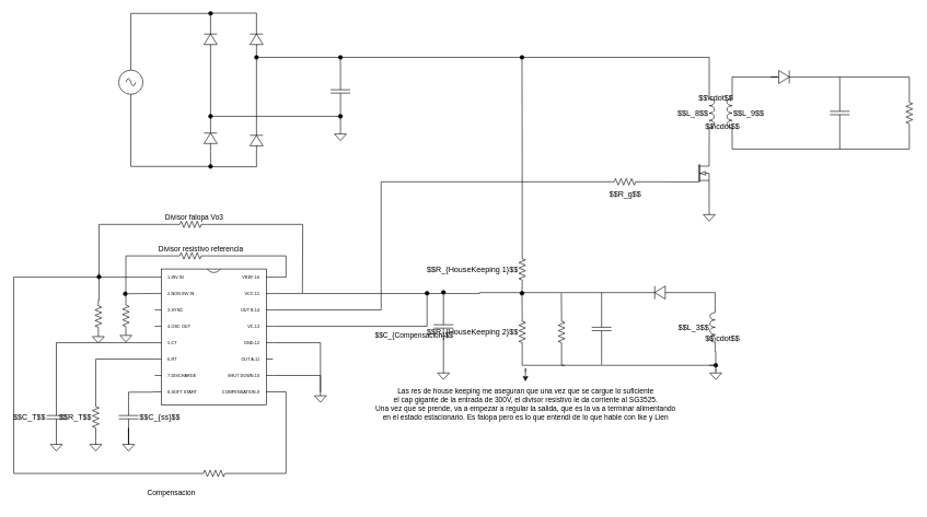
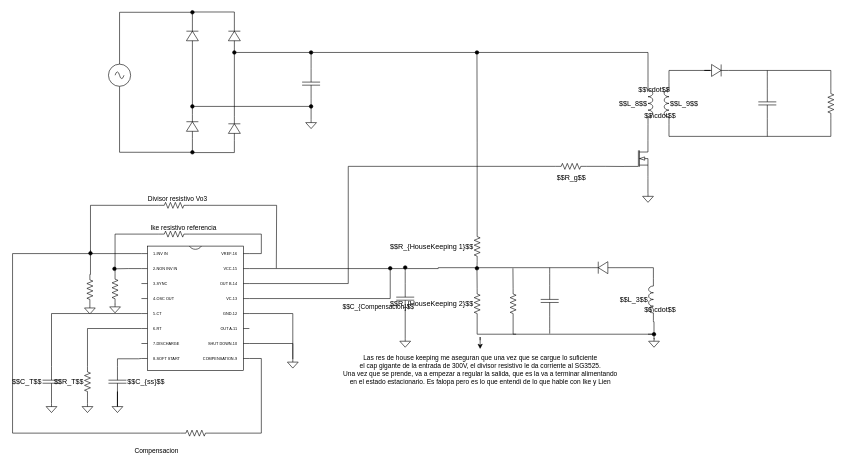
- <mxCell id="99" value="Divisor falopa Vo3" style="text;html=1;align=center;verticalAlign=middle;resizable=0;points=[];autosize=1;strokeColor=none;fillColor=none;fontSize=11;fontFamily=Helvetica;fontColor=default;" vertex="1" parent="1"><mxGeometry x="235" y="317" width="120" height="30" as="geometry" /></mxCell>
+ <mxCell id="99" value="Divisor resistivo Vo3" style="text;html=1;align=center;verticalAlign=middle;resizable=0;points=[];autosize=1;strokeColor=none;fillColor=none;fontSize=11;fontFamily=Helvetica;fontColor=default;" vertex="1" parent="1"><mxGeometry x="235" y="317" width="120" height="30" as="geometry" /></mxCell>
- <mxCell id="83" value="Divisor resistivo referencia" style="text;html=1;align=center;verticalAlign=middle;resizable=0;points=[];autosize=1;strokeColor=none;fillColor=none;fontSize=11;fontFamily=Helvetica;fontColor=default;" vertex="1" parent="1"><mxGeometry x="230" y="365" width="150" height="30" as="geometry" /></mxCell>
+ <mxCell id="83" value="Ike resistivo referencia" style="text;html=1;align=center;verticalAlign=middle;resizable=0;points=[];autosize=1;strokeColor=none;fillColor=none;fontSize=11;fontFamily=Helvetica;fontColor=default;" vertex="1" parent="1"><mxGeometry x="230" y="365" width="150" height="30" as="geometry" /></mxCell>
